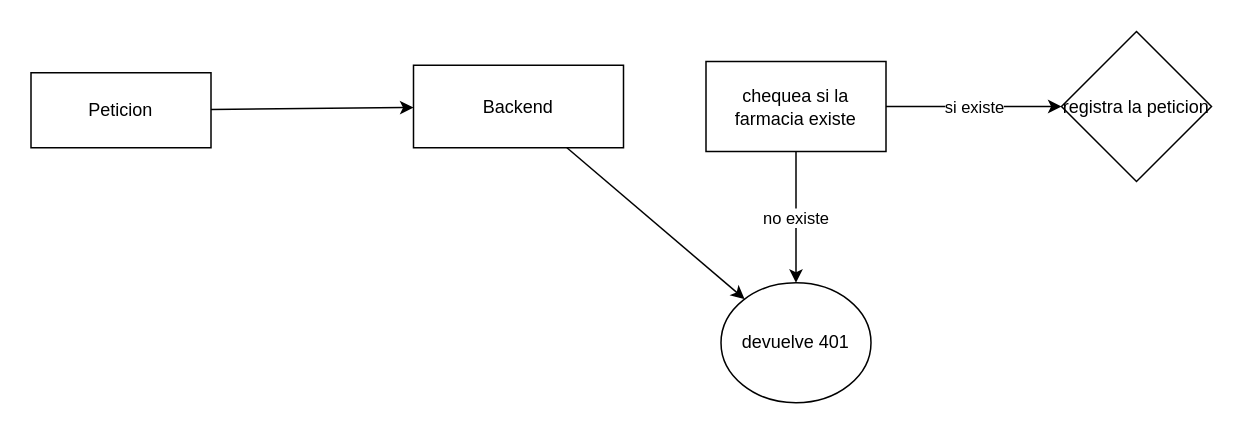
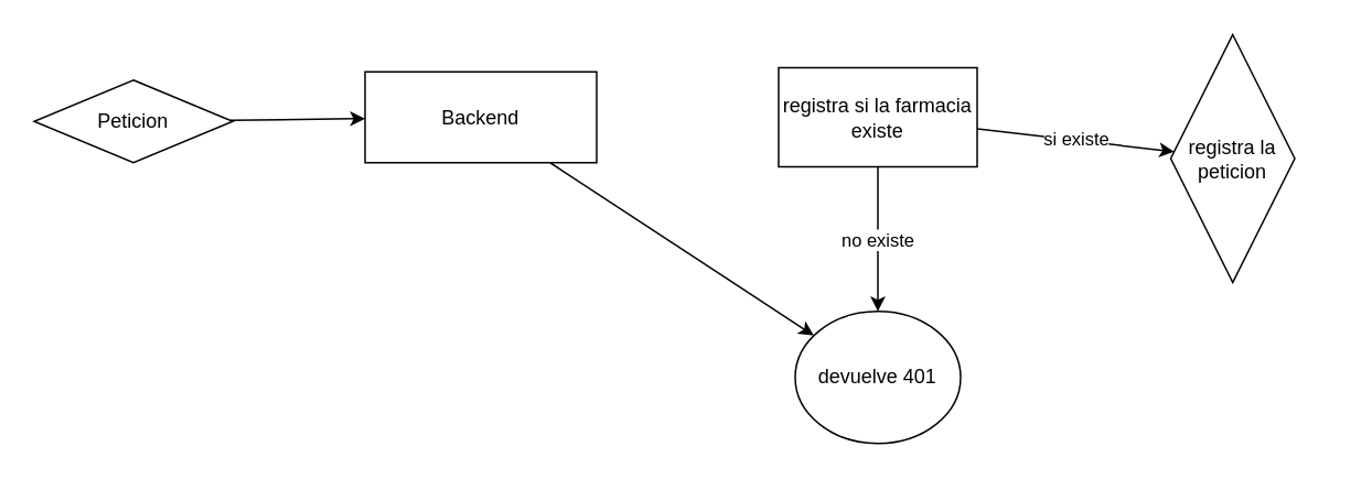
- <mxCell id="5" value="Backend&lt;br&gt;" style="whiteSpace=wrap;html=1;rounded=0;" vertex="1" parent="1"><mxGeometry x="275" y="43" width="140" height="55" as="geometry" /></mxCell>
+ <mxCell id="5" value="Backend&lt;br&gt;" style="whiteSpace=wrap;html=1;rounded=0;" vertex="1" parent="1"><mxGeometry x="220" y="43" width="140" height="55" as="geometry" /></mxCell>
- <mxCell id="8" value="chequea si la farmacia existe" style="whiteSpace=wrap;html=1;rounded=0;" vertex="1" parent="1"><mxGeometry x="470" y="40.5" width="120" height="60" as="geometry" /></mxCell>
+ <mxCell id="8" value="registra si la farmacia existe" style="whiteSpace=wrap;html=1;rounded=0;" vertex="1" parent="1"><mxGeometry x="470" y="40.5" width="120" height="60" as="geometry" /></mxCell>
- <mxCell id="10" value="registra la peticion" style="rhombus;whiteSpace=wrap;html=1;rounded=0;" vertex="1" parent="1"><mxGeometry x="707" y="20.5" width="100" height="100" as="geometry" /></mxCell>
+ <mxCell id="10" value="registra la peticion" style="rhombus;whiteSpace=wrap;html=1;rounded=0;" vertex="1" parent="1"><mxGeometry x="707" y="20.5" width="75" height="150" as="geometry" /></mxCell>
- <mxCell id="3" value="Peticion" style="rounded=0;whiteSpace=wrap;html=1;" vertex="1" parent="1"><mxGeometry x="20" y="48" width="120" height="50" as="geometry" /></mxCell>
+ <mxCell id="3" value="Peticion" style="rhombus;whiteSpace=wrap;html=1;" vertex="1" parent="1"><mxGeometry x="20" y="48" width="120" height="50" as="geometry" /></mxCell>
